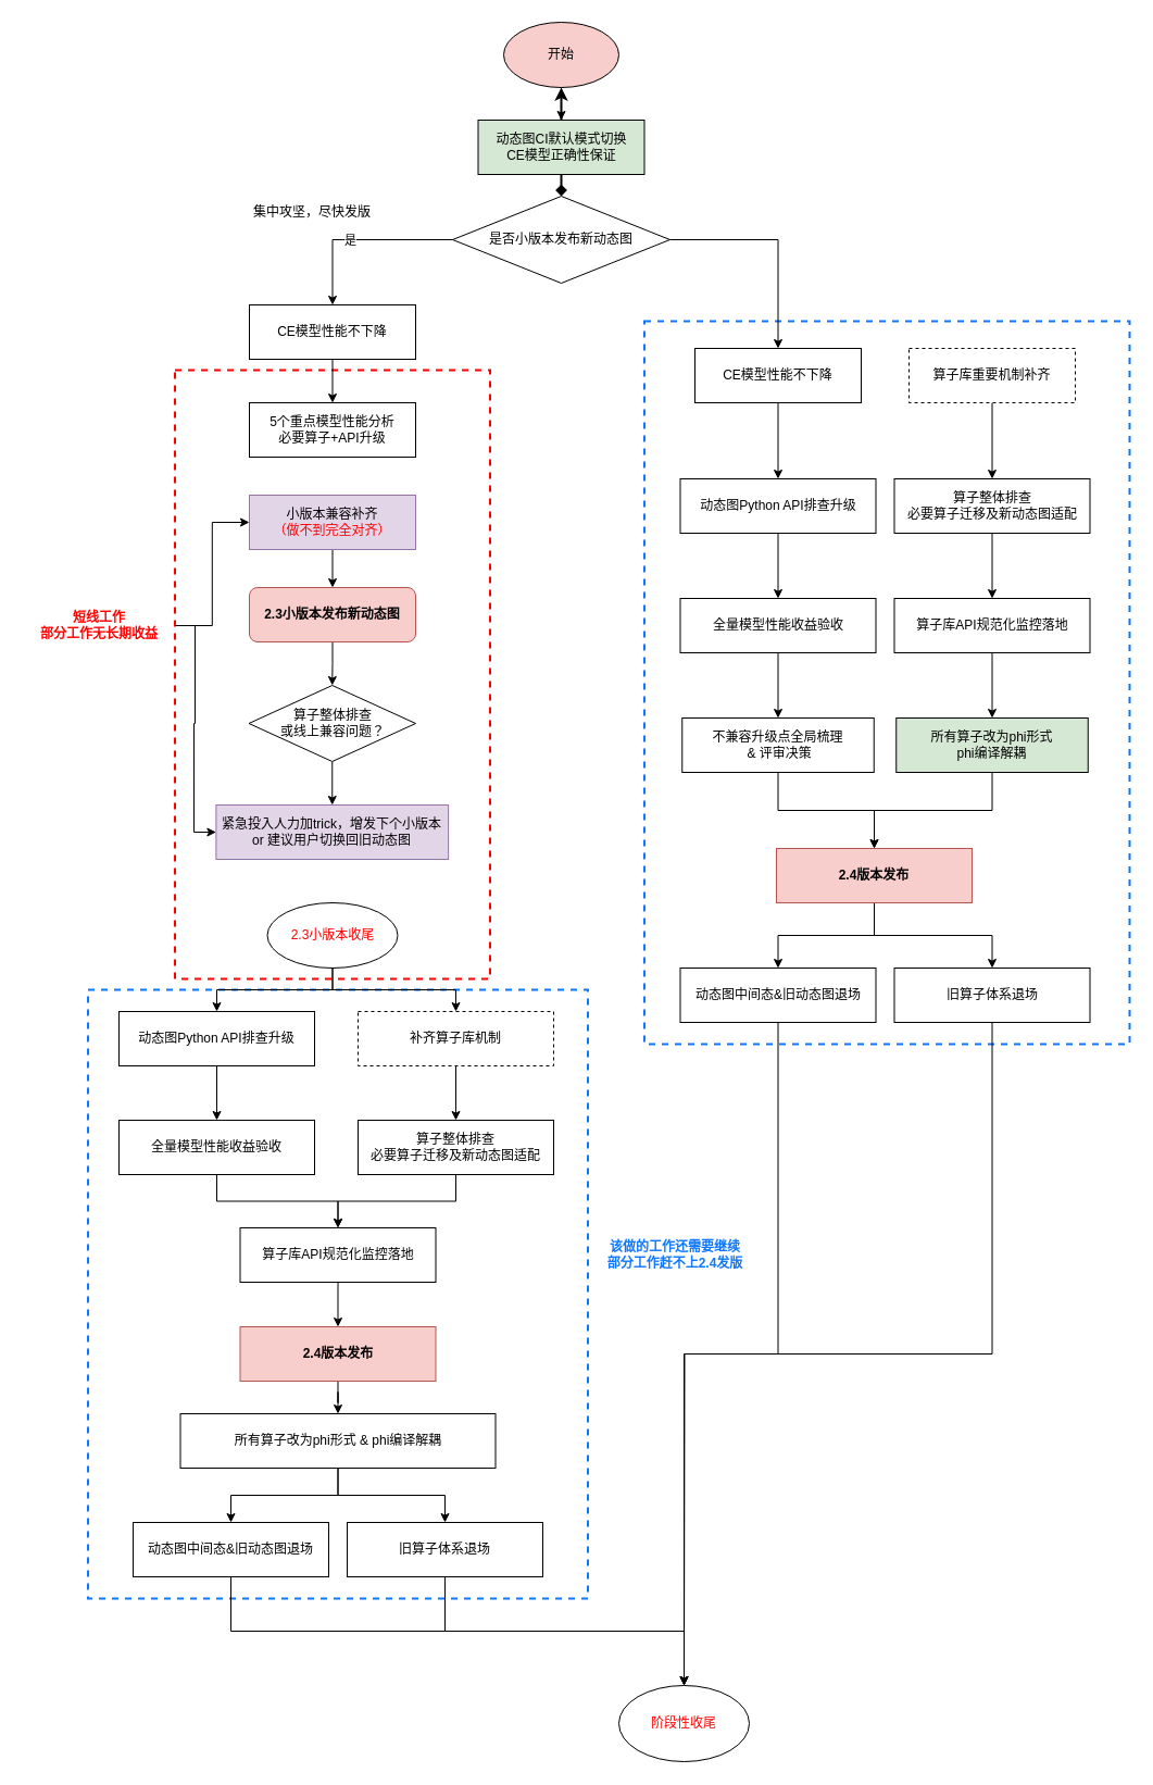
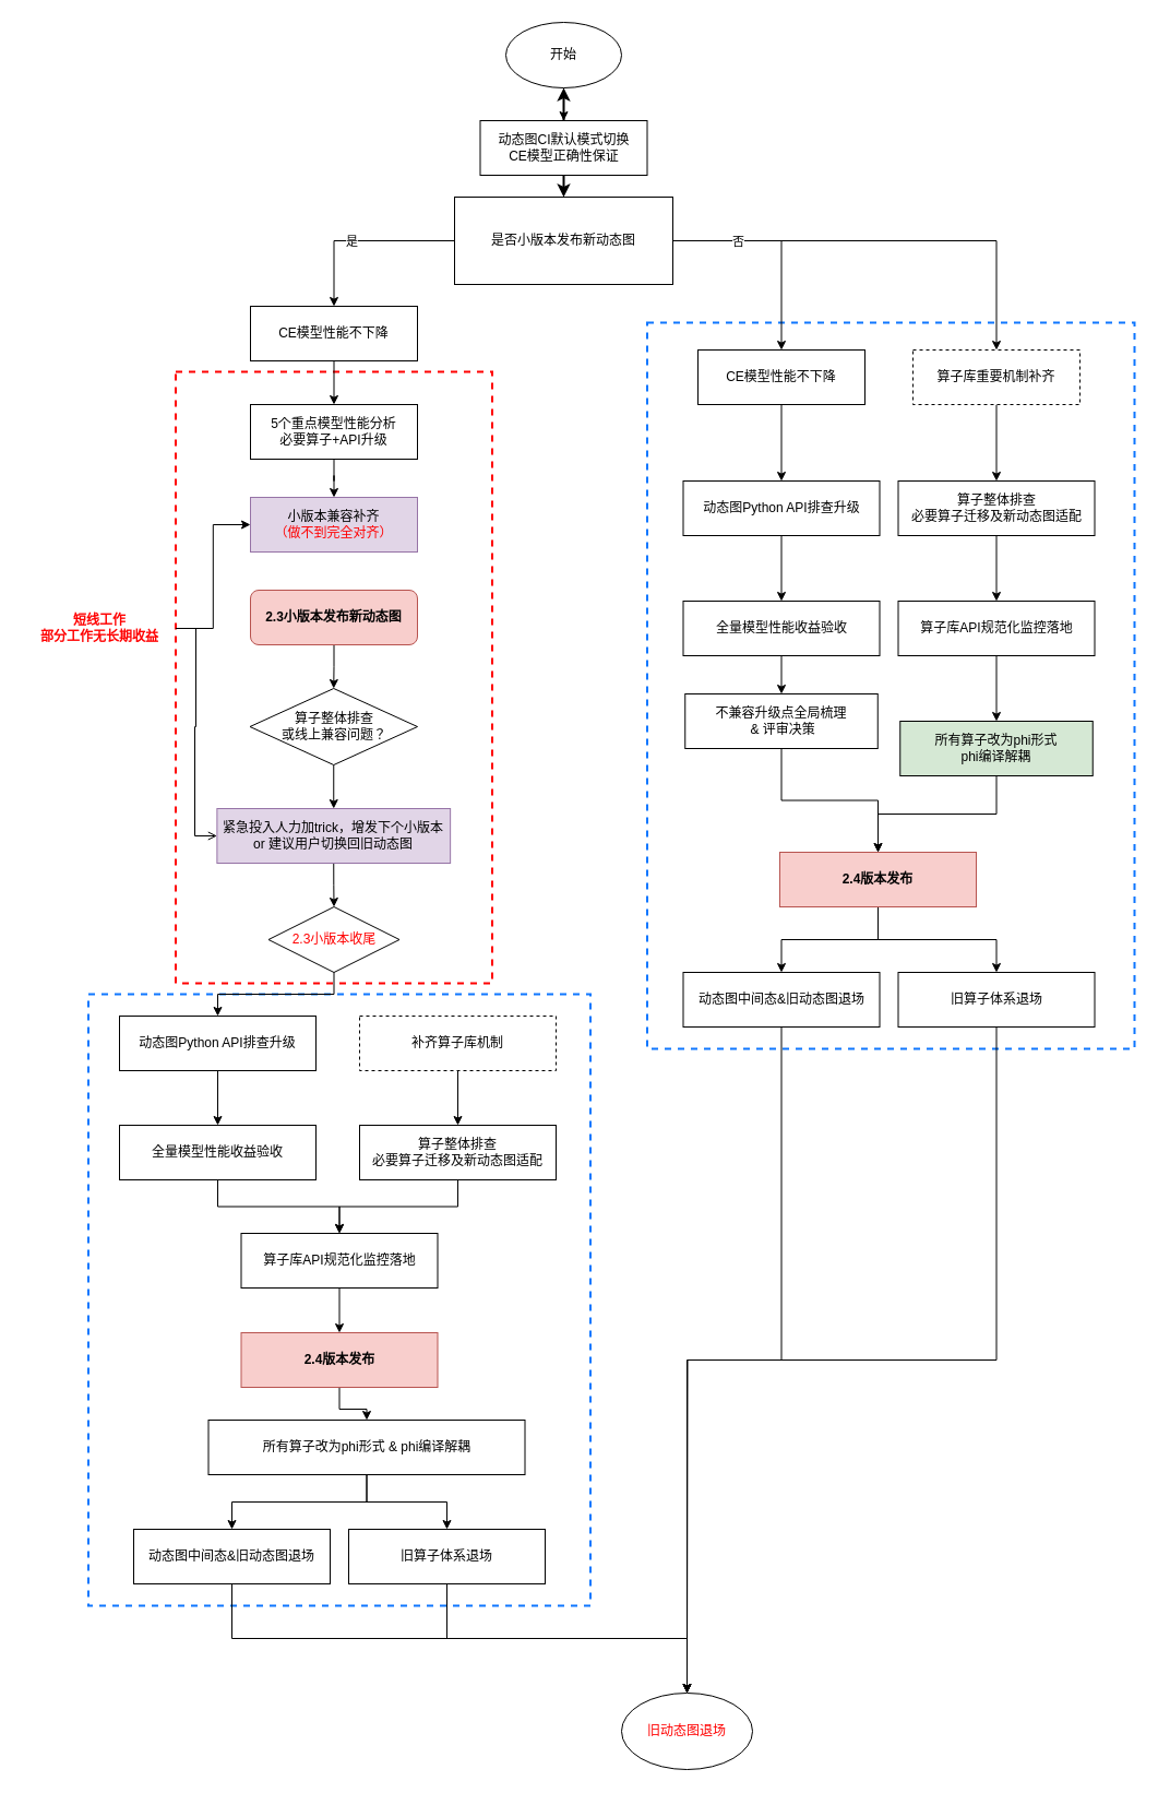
- <mxCell id="6" value="开始" style="ellipse;whiteSpace=wrap;html=1;fillColor=#f8cecc;" vertex="1" parent="1"><mxGeometry x="463" y="20" width="106" height="60" as="geometry" /></mxCell>
+ <mxCell id="6" value="开始" style="ellipse;whiteSpace=wrap;html=1;" vertex="1" parent="1"><mxGeometry x="463" y="20" width="106" height="60" as="geometry" /></mxCell>
- <mxCell id="9" value="动态图CI默认模式切换&lt;br&gt;CE模型正确性保证" style="rounded=0;whiteSpace=wrap;html=1;fillColor=#d5e8d4;" vertex="1" parent="1"><mxGeometry x="439.5" y="110" width="153" height="50" as="geometry" /></mxCell>
+ <mxCell id="9" value="动态图CI默认模式切换&lt;br&gt;CE模型正确性保证" style="rounded=0;whiteSpace=wrap;html=1;" vertex="1" parent="1"><mxGeometry x="439.5" y="110" width="153" height="50" as="geometry" /></mxCell>
- <mxCell id="7" style="edgeStyle=orthogonalEdgeStyle;rounded=0;orthogonalLoop=1;jettySize=auto;html=1;exitX=0.5;exitY=1;exitDx=0;exitDy=0;entryX=0.5;entryY=0;entryDx=0;entryDy=0;strokeWidth=2;endArrow=diamond;" edge="1" parent="1" source="9" target="15"><mxGeometry relative="1" as="geometry" /></mxCell>
+ <mxCell id="7" style="edgeStyle=orthogonalEdgeStyle;rounded=0;orthogonalLoop=1;jettySize=auto;html=1;exitX=0.5;exitY=1;exitDx=0;exitDy=0;entryX=0.5;entryY=0;entryDx=0;entryDy=0;strokeWidth=2;" edge="1" parent="1" source="9" target="15"><mxGeometry relative="1" as="geometry" /></mxCell>
- <mxCell id="78" value="集中攻坚，尽快发版" style="text;html=1;strokeColor=none;fillColor=none;align=center;verticalAlign=middle;whiteSpace=wrap;rounded=0;dashed=1;fontColor=#000000;" vertex="1" parent="1"><mxGeometry x="192" y="180" width="190" height="30" as="geometry" /></mxCell>
- <mxCell id="15" value="是否小版本发布新动态图" style="rhombus;whiteSpace=wrap;html=1;" vertex="1" parent="1"><mxGeometry x="416" y="180" width="200" height="80" as="geometry" /></mxCell>
+ <mxCell id="15" value="是否小版本发布新动态图" style="whiteSpace=wrap;html=1;rounded=0;" vertex="1" parent="1"><mxGeometry x="416" y="180" width="200" height="80" as="geometry" /></mxCell>
+ <mxCell id="13" style="edgeStyle=orthogonalEdgeStyle;rounded=0;orthogonalLoop=1;jettySize=auto;html=1;exitX=1;exitY=0.5;exitDx=0;exitDy=0;fontColor=#FF0000;" edge="1" parent="1" source="15" target="19"><mxGeometry relative="1" as="geometry" /></mxCell>
+ <mxCell id="14" value="否" style="edgeLabel;html=1;align=center;verticalAlign=middle;resizable=0;points=[];fontColor=#000000;" vertex="1" connectable="0" parent="13"><mxGeometry x="-0.703" relative="1" as="geometry"><mxPoint as="offset" /></mxGeometry></mxCell>
+ <mxCell id="22" style="edgeStyle=orthogonalEdgeStyle;rounded=0;orthogonalLoop=1;jettySize=auto;html=1;exitX=0.5;exitY=1;exitDx=0;exitDy=0;fontColor=#FF0000;" edge="1" parent="1" source="23" target="25"><mxGeometry relative="1" as="geometry" /></mxCell>
- <mxCell id="24" style="edgeStyle=orthogonalEdgeStyle;rounded=0;orthogonalLoop=1;jettySize=auto;html=1;exitX=0.5;exitY=1;exitDx=0;exitDy=0;entryX=0.5;entryY=0;entryDx=0;entryDy=0;fontColor=#FF0000;" edge="1" parent="1" source="25" target="27"><mxGeometry relative="1" as="geometry" /></mxCell>
- <mxCell id="76" value="不兼容升级点全局梳理&lt;br&gt;&amp;nbsp;&amp;amp; 评审决策" style="rounded=0;whiteSpace=wrap;html=1;" vertex="1" parent="1"><mxGeometry x="627.25" y="660" width="176.5" height="50" as="geometry" /></mxCell>
+ <mxCell id="76" value="不兼容升级点全局梳理&lt;br&gt;&amp;nbsp;&amp;amp; 评审决策" style="rounded=0;whiteSpace=wrap;html=1;" vertex="1" parent="1"><mxGeometry x="627.25" y="635" width="176.5" height="50" as="geometry" /></mxCell>
- <mxCell id="73" style="edgeStyle=orthogonalEdgeStyle;rounded=0;orthogonalLoop=1;jettySize=auto;html=1;entryX=0;entryY=0.5;entryDx=0;entryDy=0;fontColor=#FF0000;" edge="1" parent="1" source="74" target="31"><mxGeometry relative="1" as="geometry"><Array as="points"><mxPoint x="179" y="575" /><mxPoint x="179" y="665" /><mxPoint x="178" y="665" /><mxPoint x="178" y="765" /></Array></mxGeometry></mxCell>
+ <mxCell id="73" style="edgeStyle=orthogonalEdgeStyle;rounded=0;orthogonalLoop=1;jettySize=auto;html=1;entryX=0;entryY=0.5;entryDx=0;entryDy=0;fontColor=#FF0000;endArrow=open;" edge="1" parent="1" source="74" target="31"><mxGeometry relative="1" as="geometry"><Array as="points"><mxPoint x="179" y="575" /><mxPoint x="179" y="665" /><mxPoint x="178" y="665" /><mxPoint x="178" y="765" /></Array></mxGeometry></mxCell>
+ <mxCell id="30" style="edgeStyle=orthogonalEdgeStyle;rounded=0;orthogonalLoop=1;jettySize=auto;html=1;exitX=0.5;exitY=1;exitDx=0;exitDy=0;entryX=0.5;entryY=0;entryDx=0;entryDy=0;fontColor=#FF0000;" edge="1" parent="1" source="31" target="70"><mxGeometry relative="1" as="geometry" /></mxCell>
- <mxCell id="70" value="2.3小版本收尾" style="ellipse;whiteSpace=wrap;html=1;fontColor=#FF0000;fillColor=none;" vertex="1" parent="1"><mxGeometry x="245.5" y="830" width="120" height="60" as="geometry" /></mxCell>
+ <mxCell id="70" value="2.3小版本收尾" style="rhombus;whiteSpace=wrap;html=1;fontColor=#FF0000;fillColor=none;" vertex="1" parent="1"><mxGeometry x="245.5" y="830" width="120" height="60" as="geometry" /></mxCell>
- <mxCell id="69" style="edgeStyle=orthogonalEdgeStyle;rounded=0;orthogonalLoop=1;jettySize=auto;html=1;exitX=0.5;exitY=1;exitDx=0;exitDy=0;fontColor=#FF0000;" edge="1" parent="1" source="70" target="33"><mxGeometry relative="1" as="geometry" /></mxCell>
- <mxCell id="77" value="该做的工作还需要继续&lt;br&gt;部分工作赶不上2.4发版" style="text;html=1;strokeColor=none;fillColor=none;align=center;verticalAlign=middle;whiteSpace=wrap;rounded=0;dashed=1;fontColor=#0F77FF;fontStyle=1" vertex="1" parent="1"><mxGeometry x="540.5" y="1139" width="160" height="30" as="geometry" /></mxCell>
- <mxCell id="59" value="所有算子改为phi形式 &amp;amp; phi编译解耦" style="rounded=0;whiteSpace=wrap;html=1;" vertex="1" parent="1"><mxGeometry x="165.5" y="1300" width="290" height="50" as="geometry" /></mxCell>
+ <mxCell id="59" value="所有算子改为phi形式 &amp;amp; phi编译解耦" style="rounded=0;whiteSpace=wrap;html=1;" vertex="1" parent="1"><mxGeometry x="190.5" y="1300" width="290" height="50" as="geometry" /></mxCell>
- <mxCell id="71" value="阶段性收尾" style="ellipse;whiteSpace=wrap;html=1;fontColor=#FF0000;fillColor=none;" vertex="1" parent="1"><mxGeometry x="569" y="1550" width="120" height="70" as="geometry" /></mxCell>
+ <mxCell id="71" value="旧动态图退场" style="ellipse;whiteSpace=wrap;html=1;fontColor=#FF0000;fillColor=none;" vertex="1" parent="1"><mxGeometry x="569" y="1550" width="120" height="70" as="geometry" /></mxCell>
